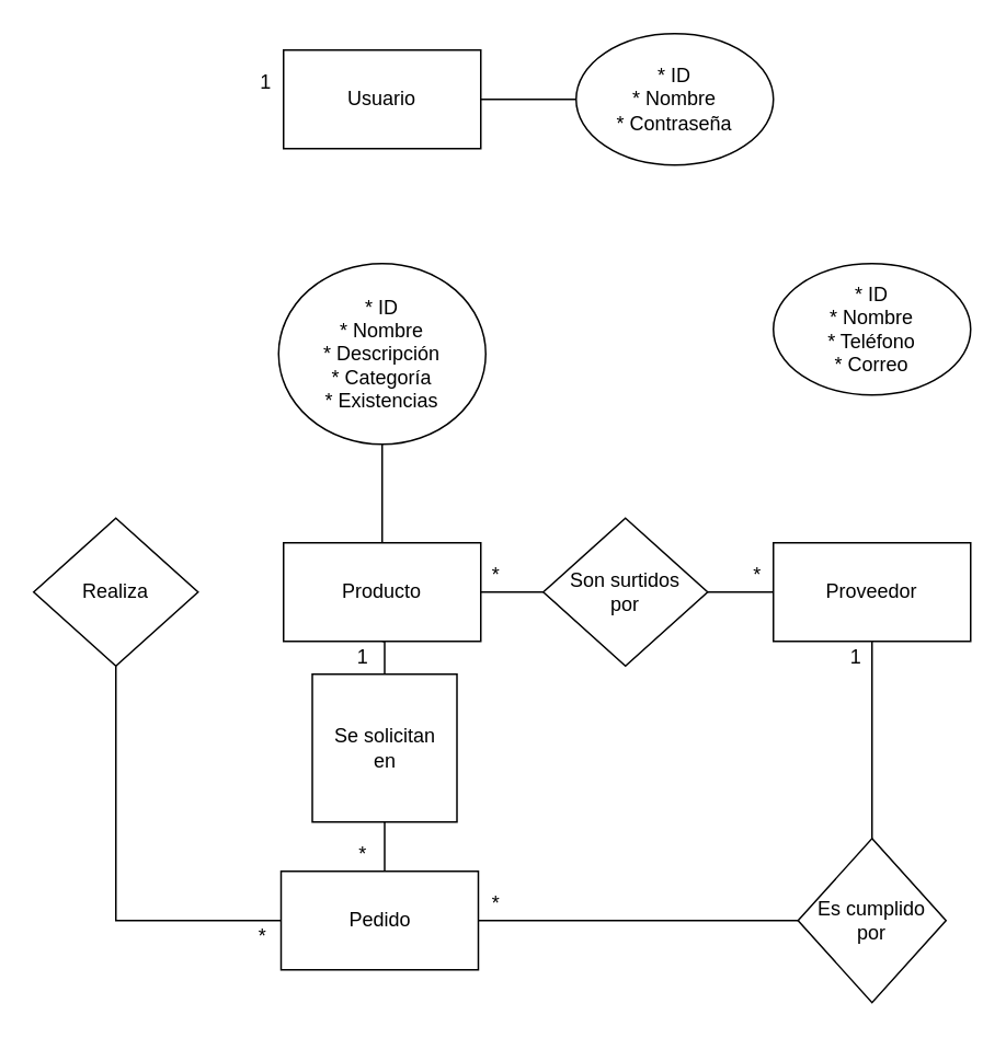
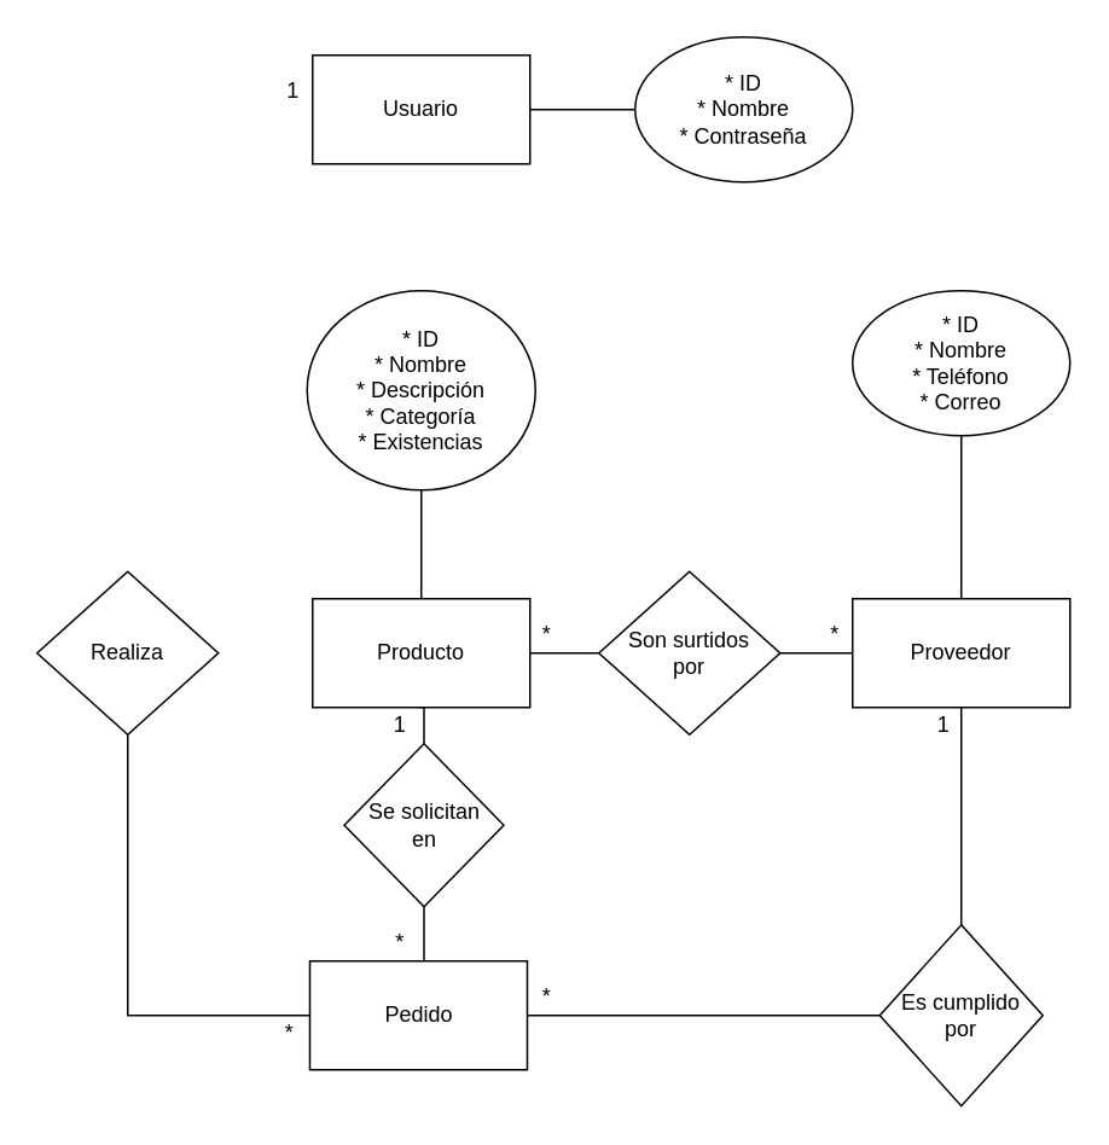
+ <mxCell id="15" style="edgeStyle=orthogonalEdgeStyle;rounded=0;orthogonalLoop=1;jettySize=auto;html=1;exitX=0.5;exitY=1;exitDx=0;exitDy=0;entryX=0.5;entryY=0;entryDx=0;entryDy=0;endArrow=none;endFill=0;" parent="1" source="16" target="14" edge="1"><mxGeometry relative="1" as="geometry" /></mxCell>
- <mxCell id="18" value="Se solicitan&lt;br&gt;en" style="whiteSpace=wrap;html=1;rounded=0;" parent="1" vertex="1"><mxGeometry x="189.5" y="410" width="88" height="90" as="geometry" /></mxCell>
+ <mxCell id="18" value="Se solicitan&lt;br&gt;en" style="rhombus;whiteSpace=wrap;html=1;" parent="1" vertex="1"><mxGeometry x="189.5" y="410" width="88" height="90" as="geometry" /></mxCell>
